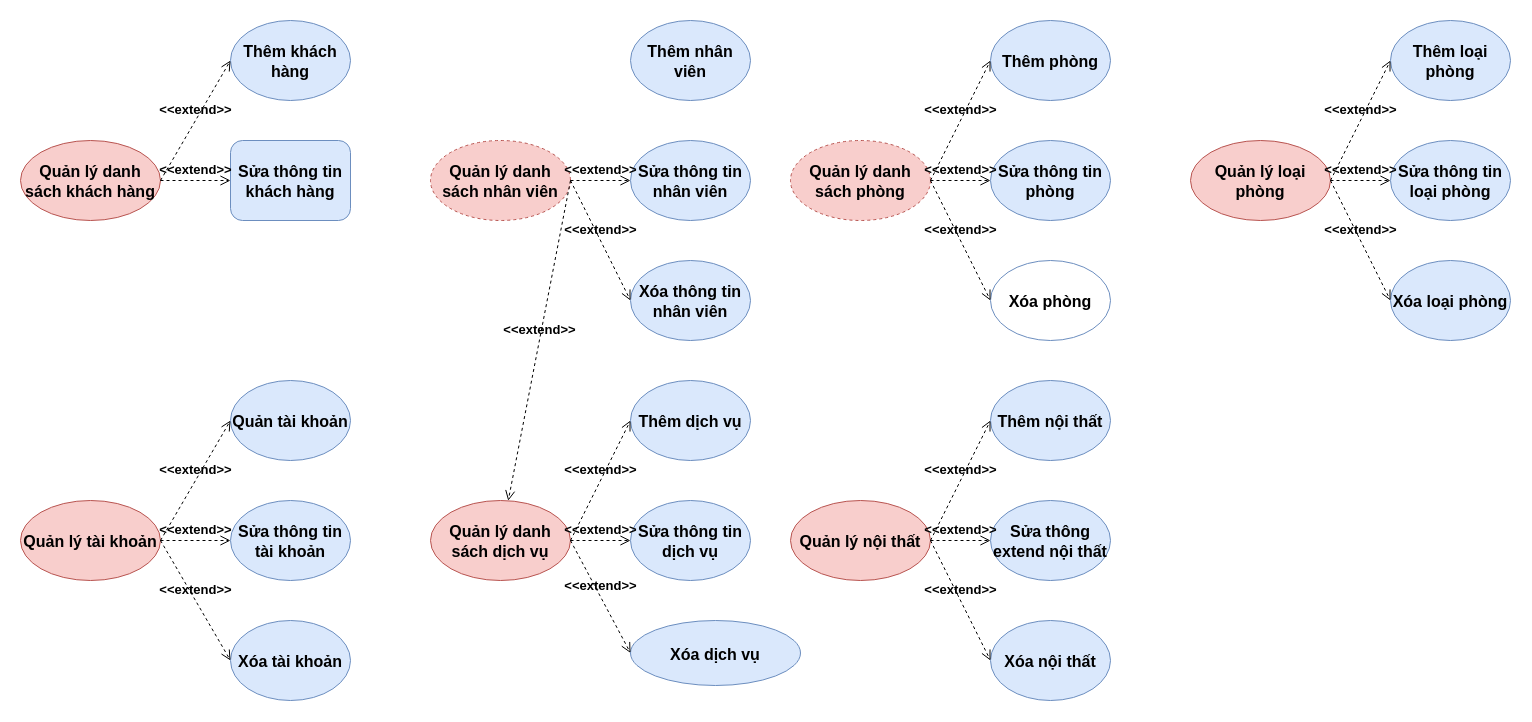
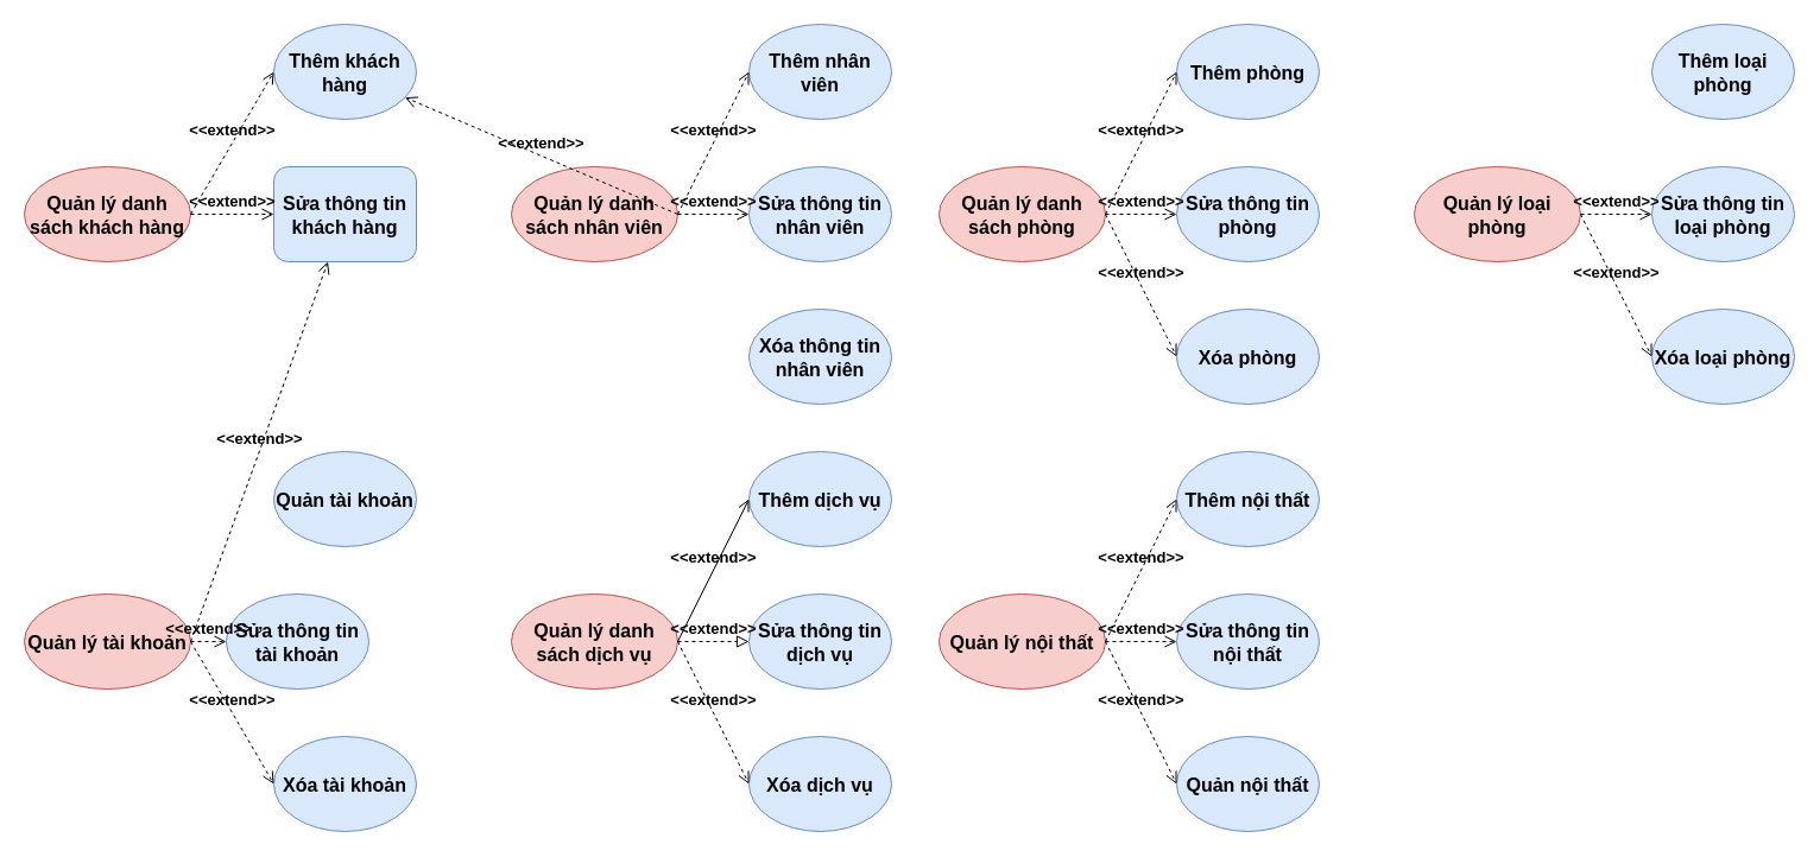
- <mxCell id="46" value="&amp;lt;&amp;lt;extend&amp;gt;&amp;gt;" style="endArrow=open;startArrow=none;endFill=0;startFill=0;endSize=8;html=1;verticalAlign=bottom;dashed=1;labelBackgroundColor=none;entryX=0;entryY=0.5;entryDx=0;entryDy=0;fontStyle=1;fontSize=13;exitX=1;exitY=0.5;exitDx=0;exitDy=0;" edge="1" parent="1" source="8" target="26"><mxGeometry width="160" relative="1" as="geometry"><mxPoint x="940" y="190" as="sourcePoint" /><mxPoint x="1000" y="310" as="targetPoint" /></mxGeometry></mxCell>
- <mxCell id="6" value="Quản lý danh sách nhân viên" style="ellipse;fillColor=#f8cecc;strokeColor=#b85450;fontSize=16;spacingTop=2;horizontal=1;fontStyle=1;direction=east;labelBackgroundColor=none;whiteSpace=wrap;verticalAlign=middle;dashed=1;" parent="1" vertex="1"><mxGeometry x="430" y="140" width="140" height="80" as="geometry" /></mxCell>
+ <mxCell id="6" value="Quản lý danh sách nhân viên" style="ellipse;fillColor=#f8cecc;strokeColor=#b85450;fontSize=16;spacingTop=2;horizontal=1;fontStyle=1;direction=east;labelBackgroundColor=none;whiteSpace=wrap;verticalAlign=middle;" parent="1" vertex="1"><mxGeometry x="430" y="140" width="140" height="80" as="geometry" /></mxCell>
- <mxCell id="3" value="Quản lý danh sách phòng" style="ellipse;fillColor=#f8cecc;strokeColor=#b85450;fontSize=16;spacingTop=2;horizontal=1;fontStyle=1;direction=east;labelBackgroundColor=none;whiteSpace=wrap;verticalAlign=middle;dashed=1;" parent="1" vertex="1"><mxGeometry x="790" y="140" width="140" height="80" as="geometry" /></mxCell>
+ <mxCell id="3" value="Quản lý danh sách phòng" style="ellipse;fillColor=#f8cecc;strokeColor=#b85450;fontSize=16;spacingTop=2;horizontal=1;fontStyle=1;direction=east;labelBackgroundColor=none;whiteSpace=wrap;verticalAlign=middle;" parent="1" vertex="1"><mxGeometry x="790" y="140" width="140" height="80" as="geometry" /></mxCell>
- <mxCell id="36" value="&amp;lt;&amp;lt;extend&amp;gt;&amp;gt;" style="endArrow=open;startArrow=none;endFill=0;startFill=0;endSize=8;html=1;verticalAlign=bottom;dashed=1;labelBackgroundColor=none;entryX=0;entryY=0.5;entryDx=0;entryDy=0;fontStyle=1;fontSize=13;exitX=1;exitY=0.5;exitDx=0;exitDy=0;" edge="1" parent="1" source="6" target="25"><mxGeometry width="160" relative="1" as="geometry"><mxPoint x="580" y="190" as="sourcePoint" /><mxPoint x="640" y="190" as="targetPoint" /></mxGeometry></mxCell>
+ <mxCell id="36" value="&amp;lt;&amp;lt;extend&amp;gt;&amp;gt;" style="endArrow=open;startArrow=none;endFill=0;startFill=0;endSize=8;html=1;verticalAlign=bottom;dashed=1;labelBackgroundColor=none;fontStyle=1;fontSize=13;exitX=1;exitY=0.5;exitDx=0;exitDy=0;" edge="1" parent="1" source="6" target="9"><mxGeometry width="160" relative="1" as="geometry"><mxPoint x="580" y="190" as="sourcePoint" /><mxPoint x="640" y="190" as="targetPoint" /></mxGeometry></mxCell>
- <mxCell id="18" value="Xóa phòng" style="ellipse;fillColor=#ffffff;strokeColor=#6c8ebf;fontSize=16;spacingTop=2;horizontal=1;fontStyle=1;direction=east;labelBackgroundColor=none;whiteSpace=wrap;verticalAlign=middle;" vertex="1" parent="1"><mxGeometry x="990" y="260" width="120" height="80" as="geometry" /></mxCell>
+ <mxCell id="18" value="Xóa phòng" style="ellipse;fillColor=#dae8fc;strokeColor=#6c8ebf;fontSize=16;spacingTop=2;horizontal=1;fontStyle=1;direction=east;labelBackgroundColor=none;whiteSpace=wrap;verticalAlign=middle;" vertex="1" parent="1"><mxGeometry x="990" y="260" width="120" height="80" as="geometry" /></mxCell>
- <mxCell id="34" value="&amp;lt;&amp;lt;extend&amp;gt;&amp;gt;" style="endArrow=open;startArrow=none;endFill=0;startFill=0;endSize=8;html=1;verticalAlign=bottom;dashed=1;labelBackgroundColor=none;fontStyle=1;fontSize=13;exitX=1;exitY=0.5;exitDx=0;exitDy=0;" edge="1" parent="1" source="6" target="5"><mxGeometry width="160" relative="1" as="geometry"><mxPoint x="170" y="550" as="sourcePoint" /><mxPoint x="240" y="670" as="targetPoint" /></mxGeometry></mxCell>
+ <mxCell id="34" value="&amp;lt;&amp;lt;extend&amp;gt;&amp;gt;" style="endArrow=open;startArrow=none;endFill=0;startFill=0;endSize=8;html=1;verticalAlign=bottom;dashed=1;labelBackgroundColor=none;entryX=0;entryY=0.5;entryDx=0;entryDy=0;fontStyle=1;fontSize=13;exitX=1;exitY=0.5;exitDx=0;exitDy=0;" edge="1" parent="1" source="6" target="23"><mxGeometry width="160" relative="1" as="geometry"><mxPoint x="170" y="550" as="sourcePoint" /><mxPoint x="240" y="670" as="targetPoint" /></mxGeometry></mxCell>
- <mxCell id="31" value="&amp;lt;&amp;lt;extend&amp;gt;&amp;gt;" style="endArrow=open;startArrow=none;endFill=0;startFill=0;endSize=8;html=1;verticalAlign=bottom;dashed=1;labelBackgroundColor=none;entryX=0;entryY=0.5;entryDx=0;entryDy=0;fontStyle=1;fontSize=13;exitX=1;exitY=0.5;exitDx=0;exitDy=0;" edge="1" parent="1" source="7" target="11"><mxGeometry width="160" relative="1" as="geometry"><mxPoint x="170" y="190" as="sourcePoint" /><mxPoint x="240" y="310" as="targetPoint" /></mxGeometry></mxCell>
+ <mxCell id="31" value="&amp;lt;&amp;lt;extend&amp;gt;&amp;gt;" style="endArrow=open;startArrow=none;endFill=0;startFill=0;endSize=8;html=1;verticalAlign=bottom;dashed=1;labelBackgroundColor=none;fontStyle=1;fontSize=13;exitX=1;exitY=0.5;exitDx=0;exitDy=0;" edge="1" parent="1" source="7" target="10"><mxGeometry width="160" relative="1" as="geometry"><mxPoint x="170" y="190" as="sourcePoint" /><mxPoint x="240" y="310" as="targetPoint" /></mxGeometry></mxCell>
- <mxCell id="37" value="&amp;lt;&amp;lt;extend&amp;gt;&amp;gt;" style="endArrow=open;startArrow=none;endFill=0;startFill=0;endSize=8;html=1;verticalAlign=bottom;dashed=1;labelBackgroundColor=none;entryX=0;entryY=0.5;entryDx=0;entryDy=0;fontStyle=1;fontSize=13;exitX=1;exitY=0.5;exitDx=0;exitDy=0;" edge="1" parent="1" source="5" target="14"><mxGeometry width="160" relative="1" as="geometry"><mxPoint x="580" y="190" as="sourcePoint" /><mxPoint x="640" y="310" as="targetPoint" /></mxGeometry></mxCell>
+ <mxCell id="37" value="&amp;lt;&amp;lt;extend&amp;gt;&amp;gt;" style="endArrow=open;startArrow=none;endFill=0;startFill=0;endSize=8;html=1;verticalAlign=bottom;dashed=0;labelBackgroundColor=none;entryX=0;entryY=0.5;entryDx=0;entryDy=0;fontStyle=1;fontSize=13;exitX=1;exitY=0.5;exitDx=0;exitDy=0;" edge="1" parent="1" source="5" target="14"><mxGeometry width="160" relative="1" as="geometry"><mxPoint x="580" y="190" as="sourcePoint" /><mxPoint x="640" y="310" as="targetPoint" /></mxGeometry></mxCell>
- <mxCell id="13" value="Sửa thông tin tài khoản" style="ellipse;fillColor=#dae8fc;strokeColor=#6c8ebf;fontSize=16;spacingTop=2;horizontal=1;fontStyle=1;direction=east;labelBackgroundColor=none;whiteSpace=wrap;verticalAlign=middle;" vertex="1" parent="1"><mxGeometry x="230" y="500" width="120" height="80" as="geometry" /></mxCell>
+ <mxCell id="13" value="Sửa thông tin tài khoản" style="ellipse;fillColor=#dae8fc;strokeColor=#6c8ebf;fontSize=16;spacingTop=2;horizontal=1;fontStyle=1;direction=east;labelBackgroundColor=none;whiteSpace=wrap;verticalAlign=middle;" vertex="1" parent="1"><mxGeometry x="190" y="500" width="120" height="80" as="geometry" /></mxCell>
- <mxCell id="38" value="&amp;lt;&amp;lt;extend&amp;gt;&amp;gt;" style="endArrow=open;startArrow=none;endFill=0;startFill=0;endSize=8;html=1;verticalAlign=bottom;dashed=1;labelBackgroundColor=none;entryX=0;entryY=0.5;entryDx=0;entryDy=0;fontStyle=1;fontSize=13;exitX=1;exitY=0.5;exitDx=0;exitDy=0;" edge="1" parent="1" source="5" target="16"><mxGeometry width="160" relative="1" as="geometry"><mxPoint x="580" y="550" as="sourcePoint" /><mxPoint x="640" y="430" as="targetPoint" /></mxGeometry></mxCell>
+ <mxCell id="38" value="&amp;lt;&amp;lt;extend&amp;gt;&amp;gt;" style="endArrow=block;startArrow=none;endFill=0;startFill=0;endSize=8;html=1;verticalAlign=bottom;dashed=1;labelBackgroundColor=none;entryX=0;entryY=0.5;entryDx=0;entryDy=0;fontStyle=1;fontSize=13;exitX=1;exitY=0.5;exitDx=0;exitDy=0;" edge="1" parent="1" source="5" target="16"><mxGeometry width="160" relative="1" as="geometry"><mxPoint x="580" y="550" as="sourcePoint" /><mxPoint x="640" y="430" as="targetPoint" /></mxGeometry></mxCell>
- <mxCell id="22" value="Sửa thông extend nội thất" style="ellipse;fillColor=#dae8fc;strokeColor=#6c8ebf;fontSize=16;spacingTop=2;horizontal=1;fontStyle=1;direction=east;labelBackgroundColor=none;whiteSpace=wrap;verticalAlign=middle;" vertex="1" parent="1"><mxGeometry x="990" y="500" width="120" height="80" as="geometry" /></mxCell>
+ <mxCell id="22" value="Sửa thông tin nội thất" style="ellipse;fillColor=#dae8fc;strokeColor=#6c8ebf;fontSize=16;spacingTop=2;horizontal=1;fontStyle=1;direction=east;labelBackgroundColor=none;whiteSpace=wrap;verticalAlign=middle;" vertex="1" parent="1"><mxGeometry x="990" y="500" width="120" height="80" as="geometry" /></mxCell>
- <mxCell id="15" value="Xóa dịch vụ" style="ellipse;fillColor=#dae8fc;strokeColor=#6c8ebf;fontSize=16;spacingTop=2;horizontal=1;fontStyle=1;direction=east;labelBackgroundColor=none;whiteSpace=wrap;verticalAlign=middle;" vertex="1" parent="1"><mxGeometry x="630" y="620" width="170" height="65" as="geometry" /></mxCell>
+ <mxCell id="15" value="Xóa dịch vụ" style="ellipse;fillColor=#dae8fc;strokeColor=#6c8ebf;fontSize=16;spacingTop=2;horizontal=1;fontStyle=1;direction=east;labelBackgroundColor=none;whiteSpace=wrap;verticalAlign=middle;" vertex="1" parent="1"><mxGeometry x="630" y="620" width="120" height="80" as="geometry" /></mxCell>
- <mxCell id="21" value="Xóa nội thất" style="ellipse;fillColor=#dae8fc;strokeColor=#6c8ebf;fontSize=16;spacingTop=2;horizontal=1;fontStyle=1;direction=east;labelBackgroundColor=none;whiteSpace=wrap;verticalAlign=middle;" vertex="1" parent="1"><mxGeometry x="990" y="620" width="120" height="80" as="geometry" /></mxCell>
+ <mxCell id="21" value="Quản nội thất" style="ellipse;fillColor=#dae8fc;strokeColor=#6c8ebf;fontSize=16;spacingTop=2;horizontal=1;fontStyle=1;direction=east;labelBackgroundColor=none;whiteSpace=wrap;verticalAlign=middle;" vertex="1" parent="1"><mxGeometry x="990" y="620" width="120" height="80" as="geometry" /></mxCell>
